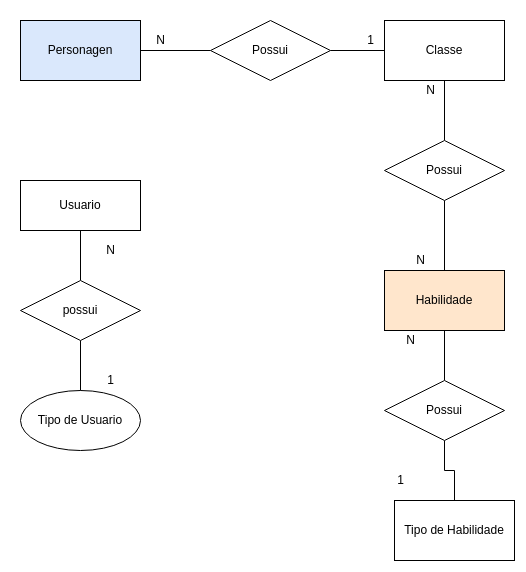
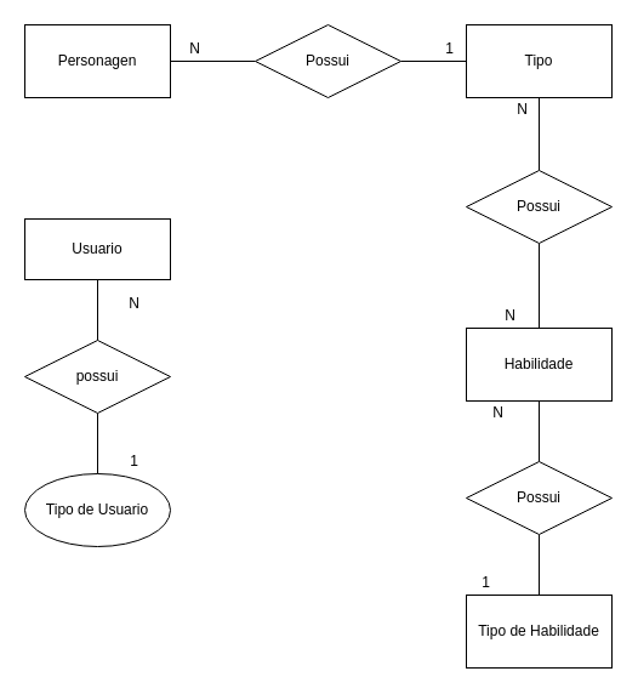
- <mxCell id="3" value="Personagen" style="rounded=0;whiteSpace=wrap;html=1;fillColor=#dae8fc;" parent="1" vertex="1"><mxGeometry x="20" y="20" width="120" height="60" as="geometry" /></mxCell>
+ <mxCell id="3" value="Personagen" style="rounded=0;whiteSpace=wrap;html=1;" parent="1" vertex="1"><mxGeometry x="20" y="20" width="120" height="60" as="geometry" /></mxCell>
- <mxCell id="7" value="Classe" style="rounded=0;whiteSpace=wrap;html=1;" parent="1" vertex="1"><mxGeometry x="384" y="20" width="120" height="60" as="geometry" /></mxCell>
+ <mxCell id="7" value="Tipo" style="rounded=0;whiteSpace=wrap;html=1;" parent="1" vertex="1"><mxGeometry x="384" y="20" width="120" height="60" as="geometry" /></mxCell>
- <mxCell id="11" value="Habilidade" style="rounded=0;whiteSpace=wrap;html=1;fillColor=#ffe6cc;" parent="1" vertex="1"><mxGeometry x="384" y="270" width="120" height="60" as="geometry" /></mxCell>
+ <mxCell id="11" value="Habilidade" style="rounded=0;whiteSpace=wrap;html=1;" parent="1" vertex="1"><mxGeometry x="384" y="270" width="120" height="60" as="geometry" /></mxCell>
- <mxCell id="14" value="Tipo de Habilidade" style="rounded=0;whiteSpace=wrap;html=1;" parent="1" vertex="1"><mxGeometry x="394" y="500" width="120" height="60" as="geometry" /></mxCell>
+ <mxCell id="14" value="Tipo de Habilidade" style="rounded=0;whiteSpace=wrap;html=1;" parent="1" vertex="1"><mxGeometry x="384" y="490" width="120" height="60" as="geometry" /></mxCell>
